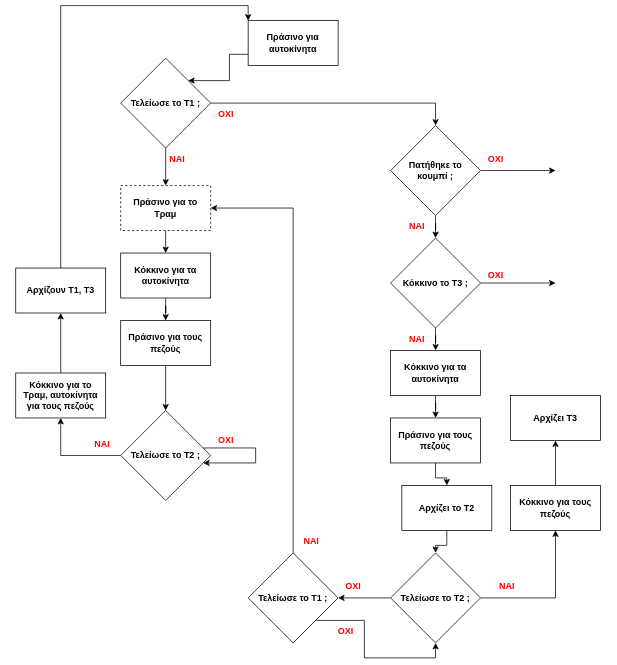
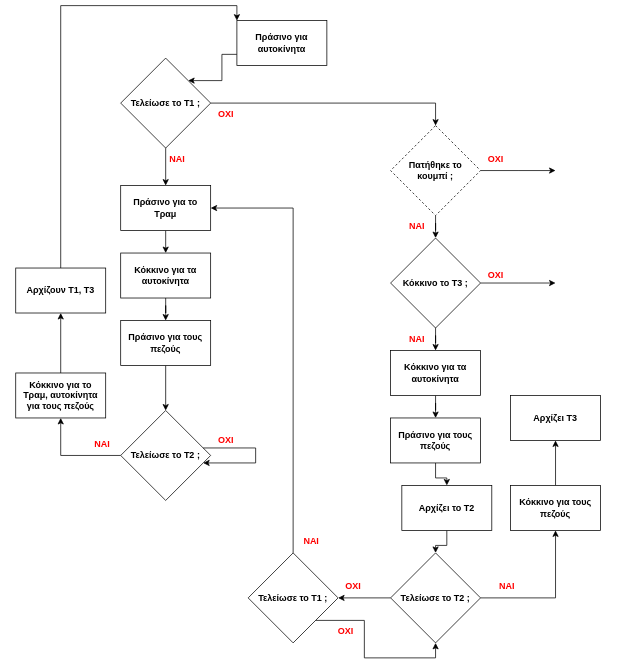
- <mxCell id="3" value="&lt;b&gt;Πράσινο για αυτοκίνητα&lt;/b&gt;" style="rounded=0;whiteSpace=wrap;html=1;" parent="1" vertex="1"><mxGeometry x="330" y="20" width="120" height="60" as="geometry" /></mxCell>
+ <mxCell id="3" value="&lt;b&gt;Πράσινο για αυτοκίνητα&lt;/b&gt;" style="rounded=0;whiteSpace=wrap;html=1;" parent="1" vertex="1"><mxGeometry x="315" y="20" width="120" height="60" as="geometry" /></mxCell>
- <mxCell id="25" value="&lt;b&gt;Πατήθηκε το &lt;br&gt;κουμπί ; &lt;br&gt;&lt;/b&gt;" style="rhombus;whiteSpace=wrap;html=1;" parent="1" vertex="1"><mxGeometry x="520" y="160" width="120" height="120" as="geometry" /></mxCell>
+ <mxCell id="25" value="&lt;b&gt;Πατήθηκε το &lt;br&gt;κουμπί ; &lt;br&gt;&lt;/b&gt;" style="rhombus;whiteSpace=wrap;html=1;dashed=1;" parent="1" vertex="1"><mxGeometry x="520" y="160" width="120" height="120" as="geometry" /></mxCell>
- <mxCell id="8" value="&lt;b&gt;Πράσινο για το &lt;br&gt;Τραμ&lt;/b&gt;" style="rounded=0;whiteSpace=wrap;html=1;dashed=1;" parent="1" vertex="1"><mxGeometry x="160" y="240" width="120" height="60" as="geometry" /></mxCell>
+ <mxCell id="8" value="&lt;b&gt;Πράσινο για το &lt;br&gt;Τραμ&lt;/b&gt;" style="rounded=0;whiteSpace=wrap;html=1;" parent="1" vertex="1"><mxGeometry x="160" y="240" width="120" height="60" as="geometry" /></mxCell>
